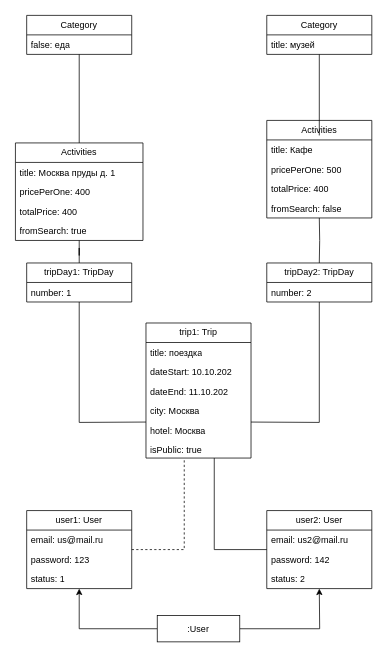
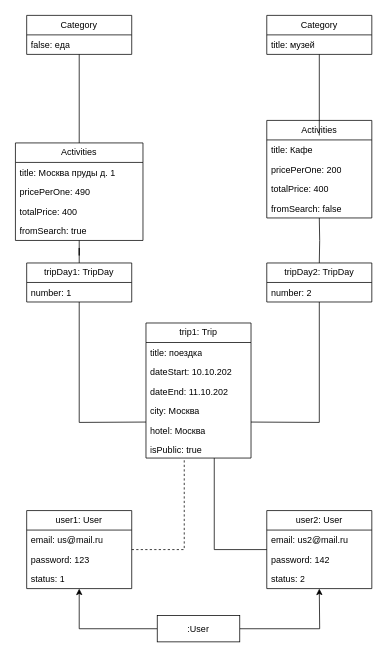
- <mxCell id="33" value="pricePerOne: 500" style="text;strokeColor=none;fillColor=none;align=left;verticalAlign=top;spacingLeft=4;spacingRight=4;overflow=hidden;rotatable=0;points=[[0,0.5],[1,0.5]];portConstraint=eastwest;whiteSpace=wrap;html=1;" vertex="1" parent="31"><mxGeometry y="52" width="140" height="26" as="geometry" /></mxCell>
+ <mxCell id="33" value="pricePerOne: 200" style="text;strokeColor=none;fillColor=none;align=left;verticalAlign=top;spacingLeft=4;spacingRight=4;overflow=hidden;rotatable=0;points=[[0,0.5],[1,0.5]];portConstraint=eastwest;whiteSpace=wrap;html=1;" vertex="1" parent="31"><mxGeometry y="52" width="140" height="26" as="geometry" /></mxCell>
- <mxCell id="39" value="pricePerOne: 400" style="text;strokeColor=none;fillColor=none;align=left;verticalAlign=top;spacingLeft=4;spacingRight=4;overflow=hidden;rotatable=0;points=[[0,0.5],[1,0.5]];portConstraint=eastwest;whiteSpace=wrap;html=1;" vertex="1" parent="37"><mxGeometry y="52" width="170" height="26" as="geometry" /></mxCell>
+ <mxCell id="39" value="pricePerOne: 490" style="text;strokeColor=none;fillColor=none;align=left;verticalAlign=top;spacingLeft=4;spacingRight=4;overflow=hidden;rotatable=0;points=[[0,0.5],[1,0.5]];portConstraint=eastwest;whiteSpace=wrap;html=1;" vertex="1" parent="37"><mxGeometry y="52" width="170" height="26" as="geometry" /></mxCell>
